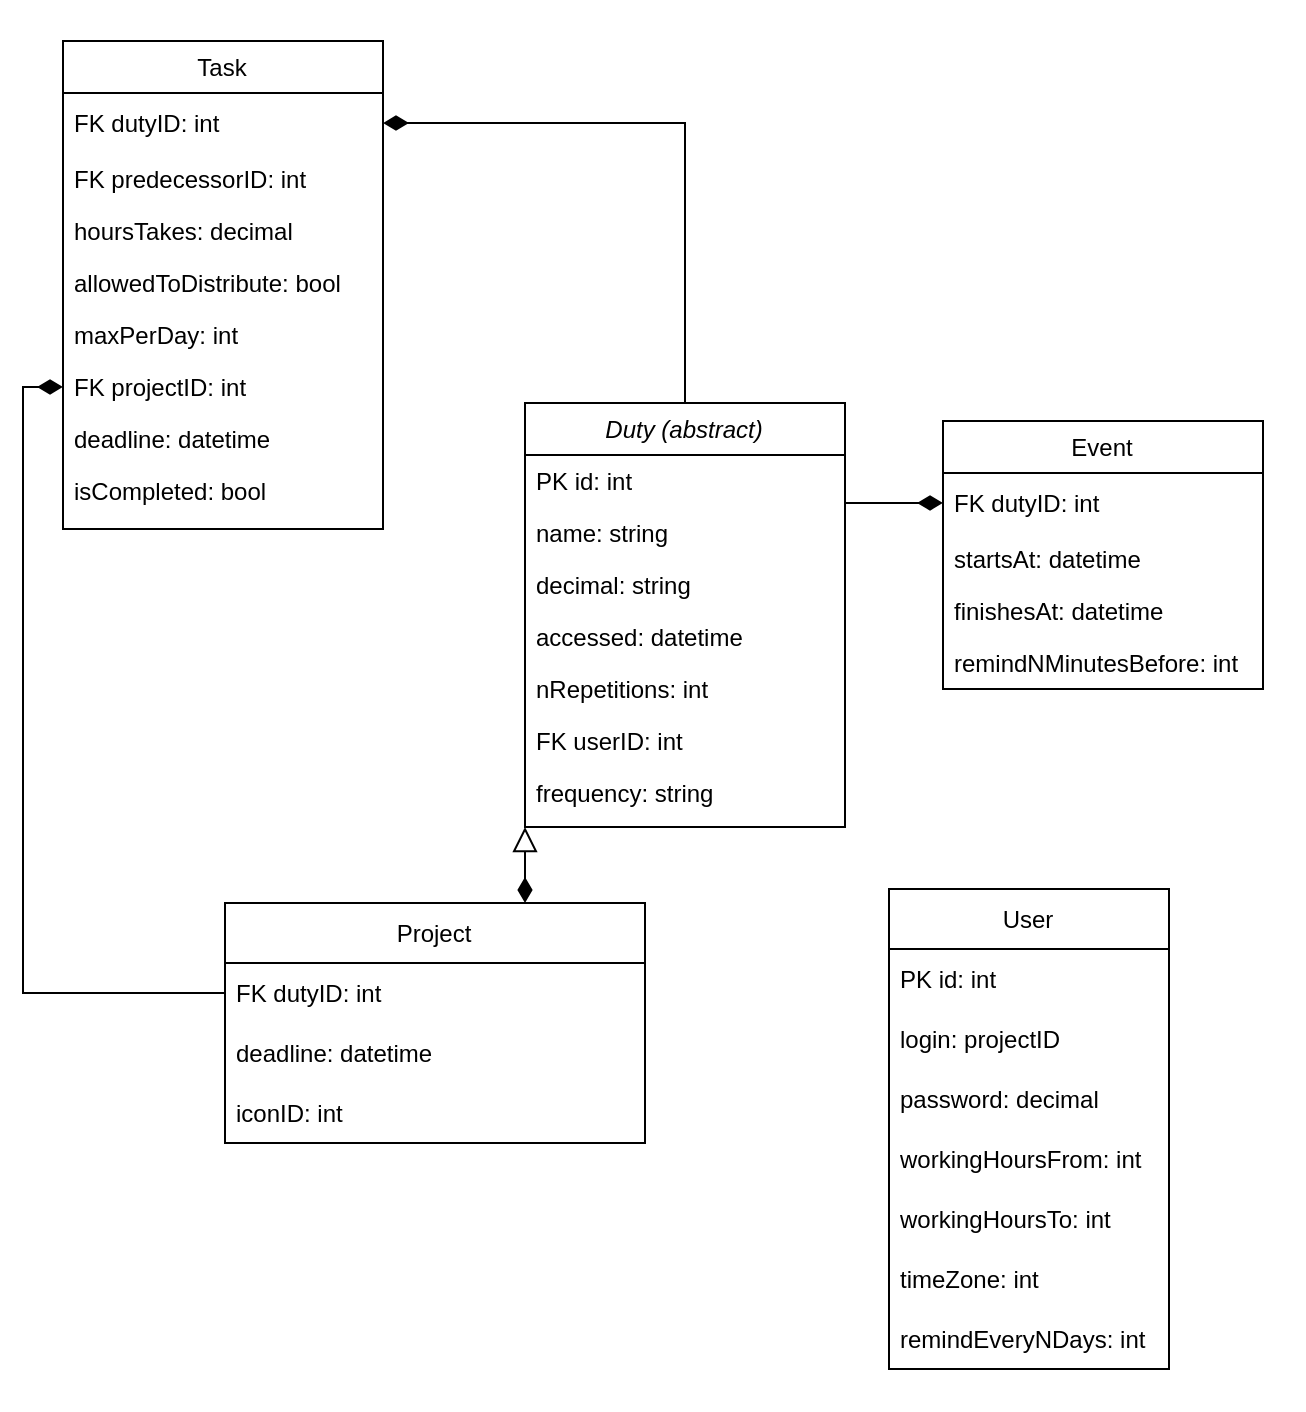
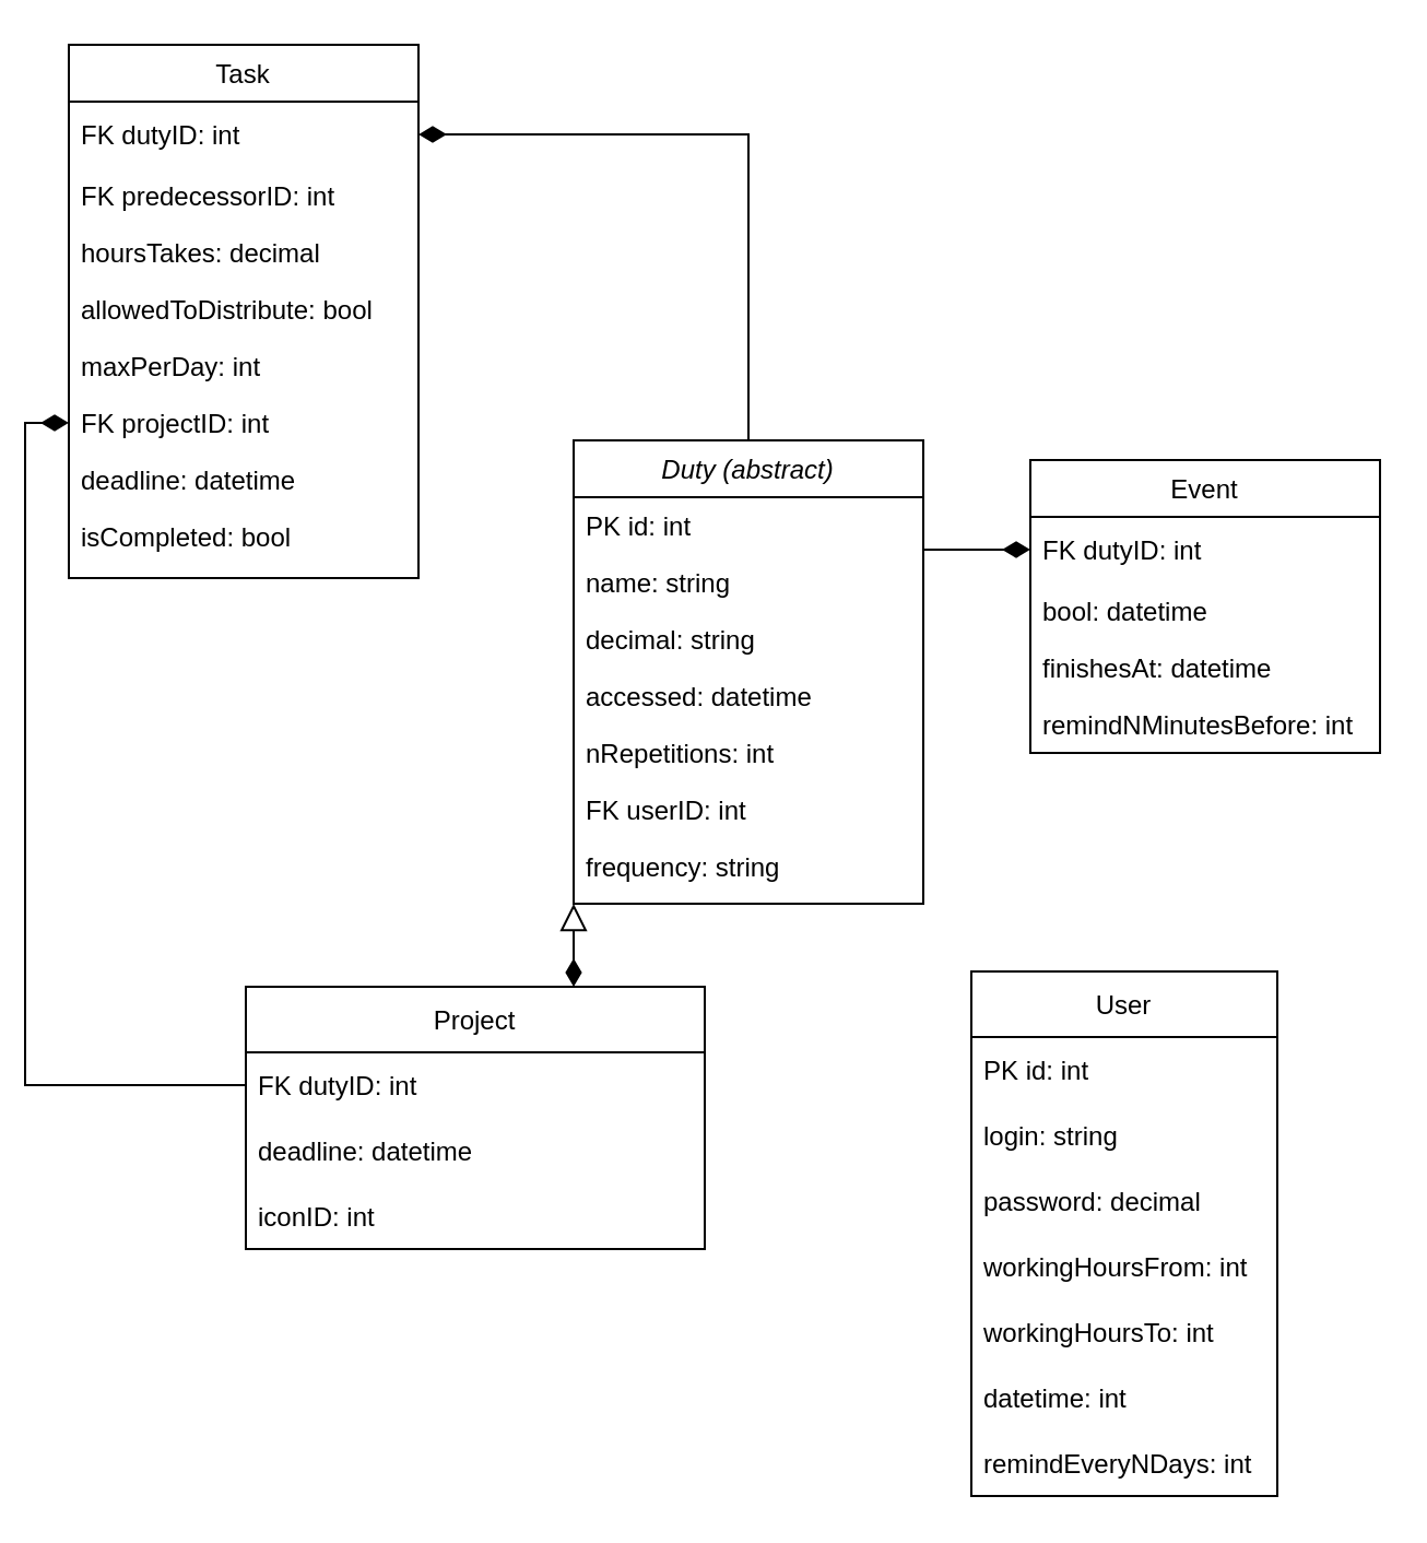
- <mxCell id="15" value="startsAt: datetime" style="text;align=left;verticalAlign=top;spacingLeft=4;spacingRight=4;overflow=hidden;rotatable=0;points=[[0,0.5],[1,0.5]];portConstraint=eastwest;rounded=0;shadow=0;html=0;" parent="13" vertex="1"><mxGeometry y="56" width="160" height="26" as="geometry" /></mxCell>
+ <mxCell id="15" value="bool: datetime" style="text;align=left;verticalAlign=top;spacingLeft=4;spacingRight=4;overflow=hidden;rotatable=0;points=[[0,0.5],[1,0.5]];portConstraint=eastwest;rounded=0;shadow=0;html=0;" parent="13" vertex="1"><mxGeometry y="56" width="160" height="26" as="geometry" /></mxCell>
- <mxCell id="33" value="login: projectID" style="text;strokeColor=none;fillColor=none;align=left;verticalAlign=middle;spacingLeft=4;spacingRight=4;overflow=hidden;points=[[0,0.5],[1,0.5]];portConstraint=eastwest;rotatable=0;" parent="31" vertex="1"><mxGeometry y="60" width="140" height="30" as="geometry" /></mxCell>
+ <mxCell id="33" value="login: string" style="text;strokeColor=none;fillColor=none;align=left;verticalAlign=middle;spacingLeft=4;spacingRight=4;overflow=hidden;points=[[0,0.5],[1,0.5]];portConstraint=eastwest;rotatable=0;" parent="31" vertex="1"><mxGeometry y="60" width="140" height="30" as="geometry" /></mxCell>
- <mxCell id="37" value="timeZone: int" style="text;strokeColor=none;fillColor=none;align=left;verticalAlign=middle;spacingLeft=4;spacingRight=4;overflow=hidden;points=[[0,0.5],[1,0.5]];portConstraint=eastwest;rotatable=0;" parent="31" vertex="1"><mxGeometry y="180" width="140" height="30" as="geometry" /></mxCell>
+ <mxCell id="37" value="datetime: int" style="text;strokeColor=none;fillColor=none;align=left;verticalAlign=middle;spacingLeft=4;spacingRight=4;overflow=hidden;points=[[0,0.5],[1,0.5]];portConstraint=eastwest;rotatable=0;" parent="31" vertex="1"><mxGeometry y="180" width="140" height="30" as="geometry" /></mxCell>
